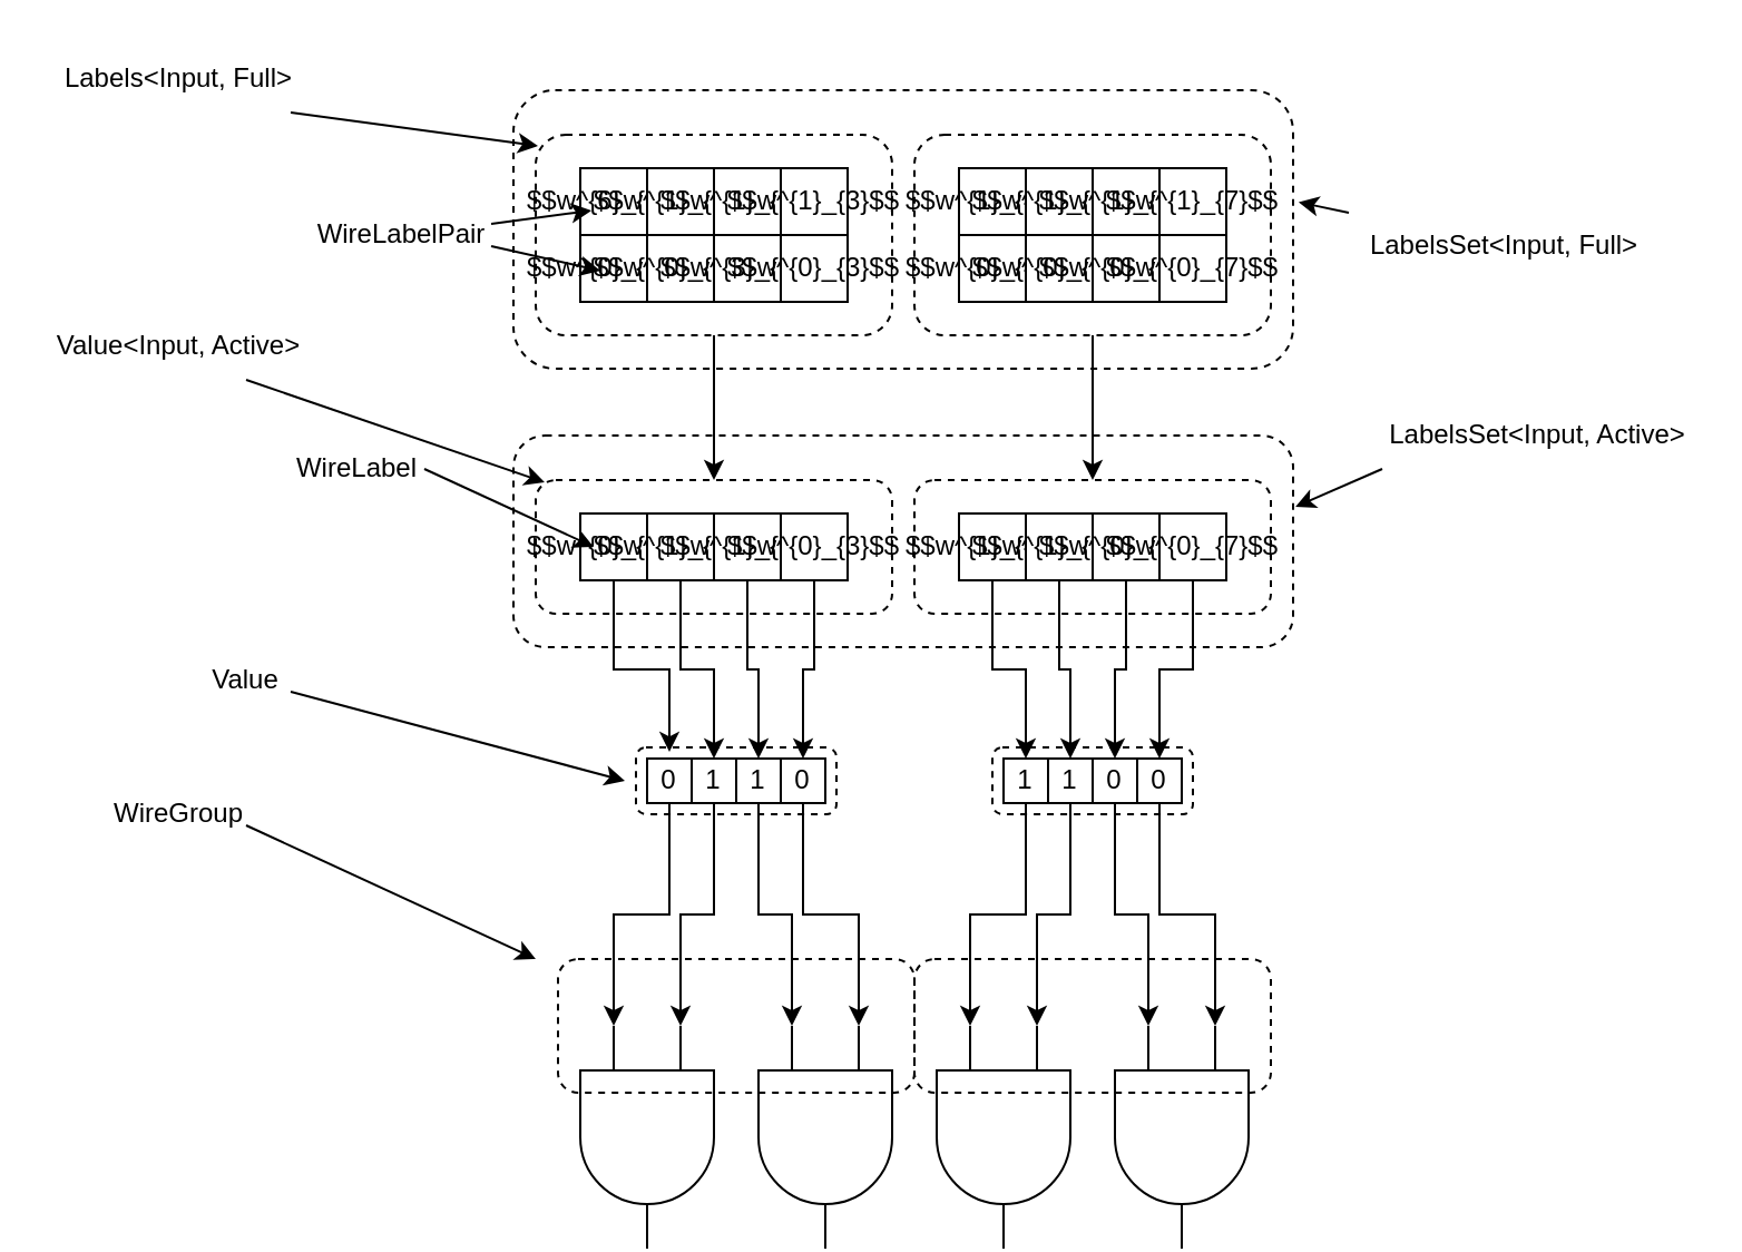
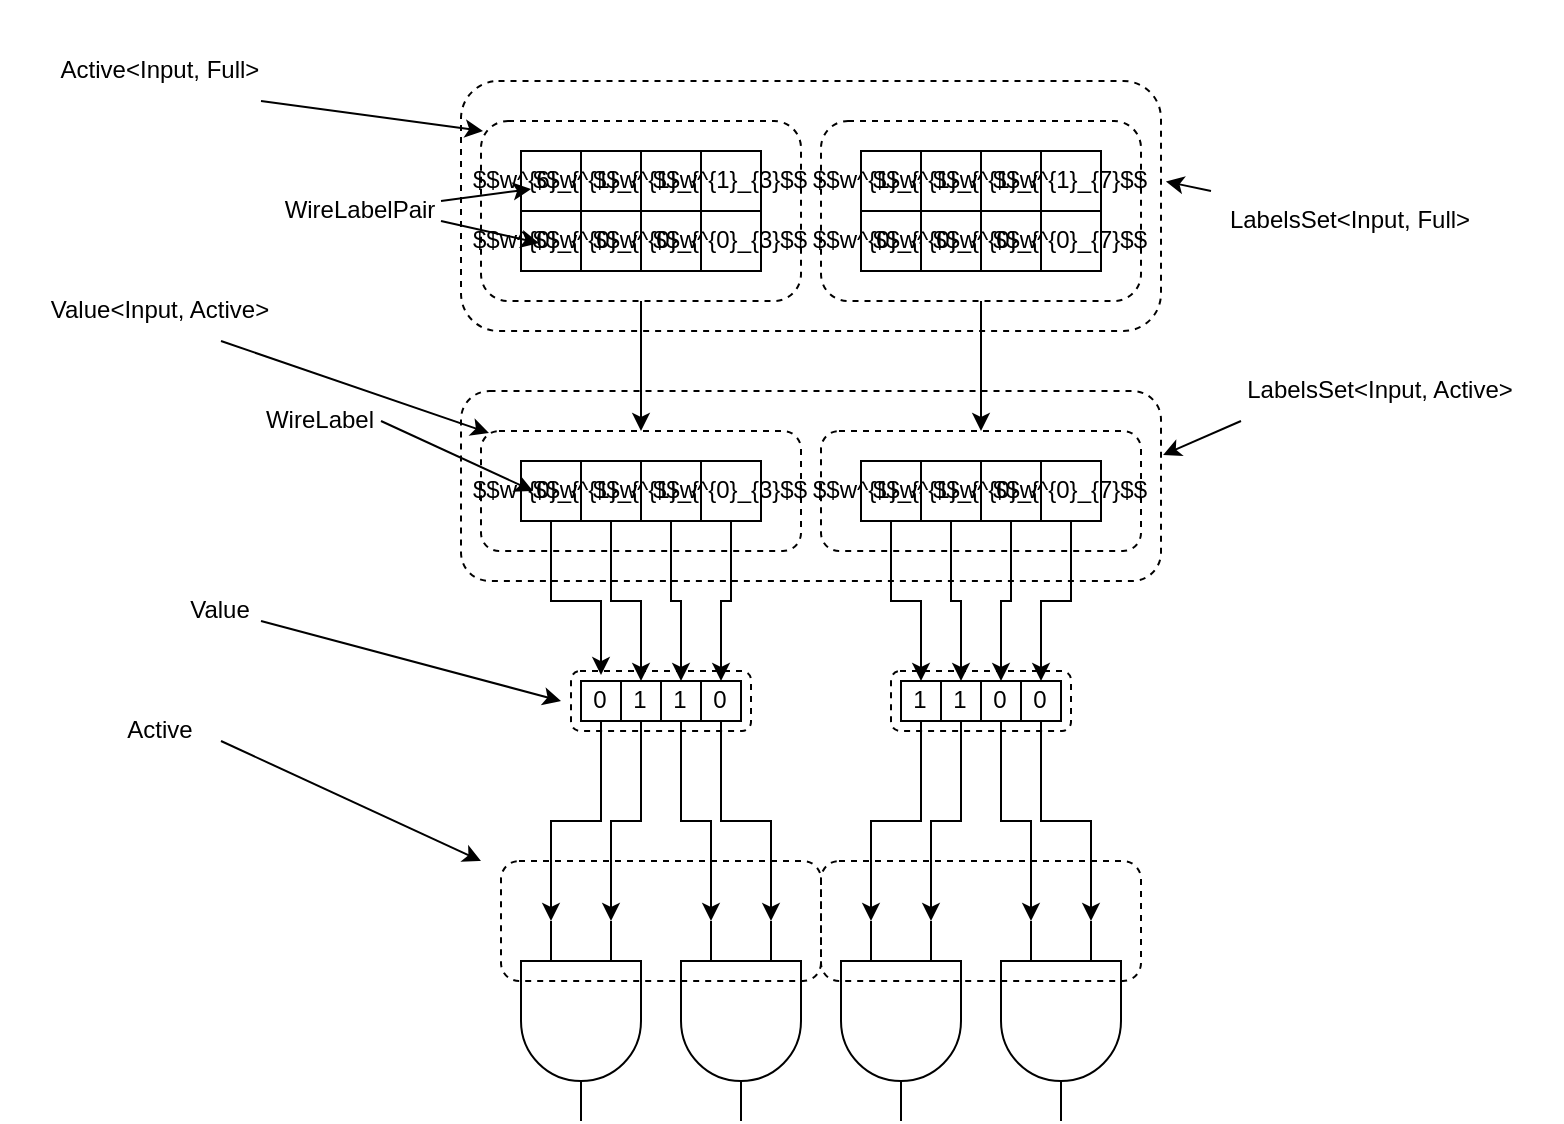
- <mxCell id="50" value="Labels&amp;lt;Input, Full&amp;gt;" style="text;html=1;strokeColor=none;fillColor=none;align=center;verticalAlign=middle;whiteSpace=wrap;rounded=0;" vertex="1" parent="1"><mxGeometry x="20" y="20" width="120" height="30" as="geometry" /></mxCell>
+ <mxCell id="50" value="Active&amp;lt;Input, Full&amp;gt;" style="text;html=1;strokeColor=none;fillColor=none;align=center;verticalAlign=middle;whiteSpace=wrap;rounded=0;" vertex="1" parent="1"><mxGeometry x="20" y="20" width="120" height="30" as="geometry" /></mxCell>
- <mxCell id="48" value="$$w^{3}_{2}$$" style="rounded=0;whiteSpace=wrap;html=1;strokeWidth=1;fillColor=default;" vertex="1" parent="1"><mxGeometry x="320" y="105" width="30" height="30" as="geometry" /></mxCell>
+ <mxCell id="48" value="$$w^{0}_{2}$$" style="rounded=0;whiteSpace=wrap;html=1;strokeWidth=1;fillColor=default;" vertex="1" parent="1"><mxGeometry x="320" y="105" width="30" height="30" as="geometry" /></mxCell>
- <mxCell id="12" value="WireGroup" style="text;html=1;strokeColor=none;fillColor=none;align=center;verticalAlign=middle;whiteSpace=wrap;rounded=0;dashed=1;" vertex="1" parent="1"><mxGeometry x="50" y="350" width="60" height="30" as="geometry" /></mxCell>
+ <mxCell id="12" value="Active" style="text;html=1;strokeColor=none;fillColor=none;align=center;verticalAlign=middle;whiteSpace=wrap;rounded=0;dashed=1;" vertex="1" parent="1"><mxGeometry x="50" y="350" width="60" height="30" as="geometry" /></mxCell>
